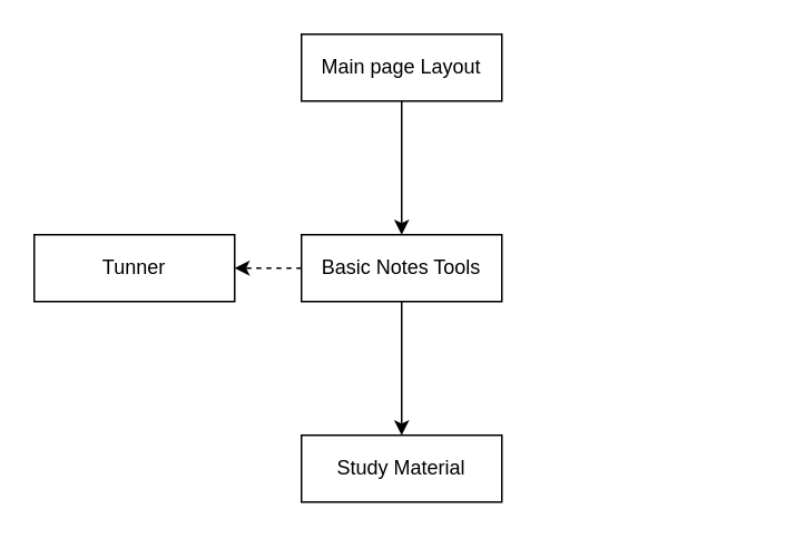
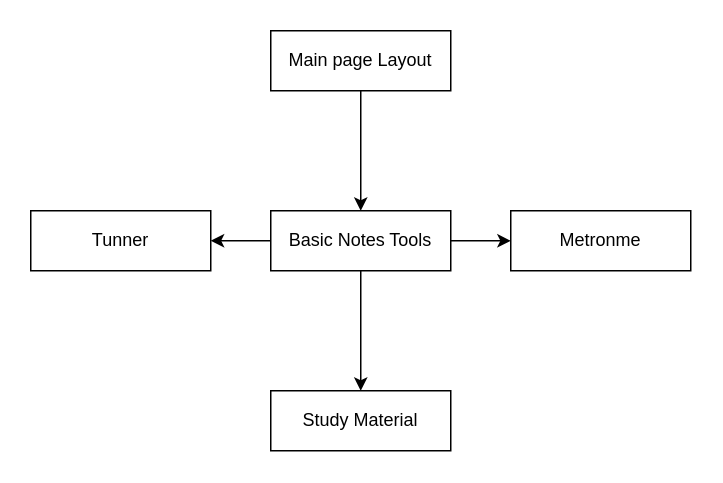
- <mxCell id="6" style="edgeStyle=orthogonalEdgeStyle;rounded=0;orthogonalLoop=1;jettySize=auto;html=1;entryX=1;entryY=0.5;entryDx=0;entryDy=0;dashed=1;" edge="1" parent="1" source="8" target="9"><mxGeometry relative="1" as="geometry" /></mxCell>
+ <mxCell id="6" style="edgeStyle=orthogonalEdgeStyle;rounded=0;orthogonalLoop=1;jettySize=auto;html=1;entryX=1;entryY=0.5;entryDx=0;entryDy=0;" edge="1" parent="1" source="8" target="9"><mxGeometry relative="1" as="geometry" /></mxCell>
+ <mxCell id="5" style="edgeStyle=orthogonalEdgeStyle;rounded=0;orthogonalLoop=1;jettySize=auto;html=1;" edge="1" parent="1" source="8" target="10"><mxGeometry relative="1" as="geometry" /></mxCell>
+ <mxCell id="10" value="Metronme" style="rounded=0;whiteSpace=wrap;html=1;" vertex="1" parent="1"><mxGeometry x="340" y="140" width="120" height="40" as="geometry" /></mxCell>
